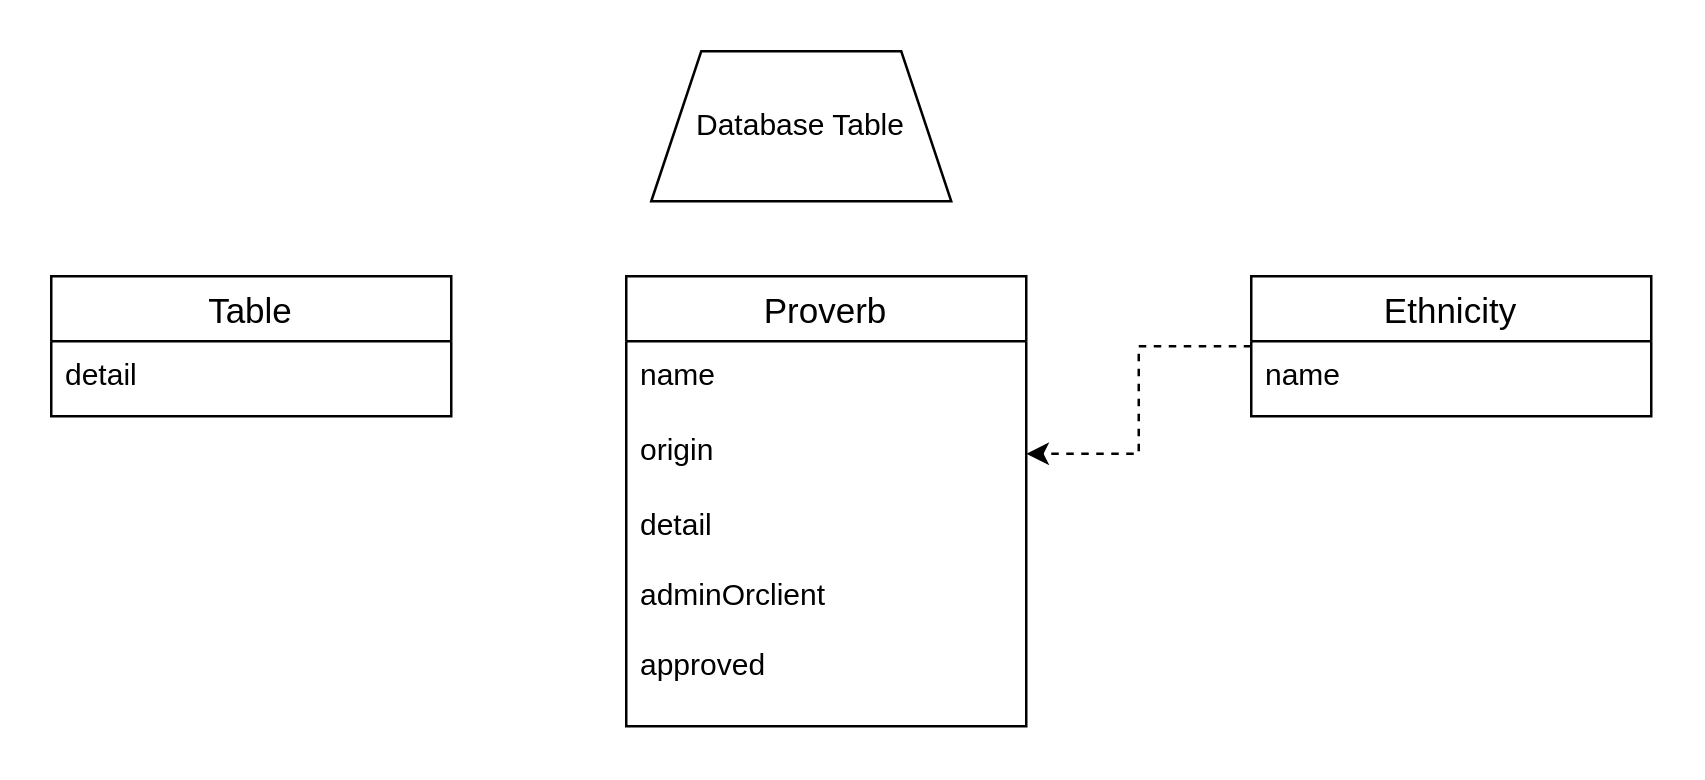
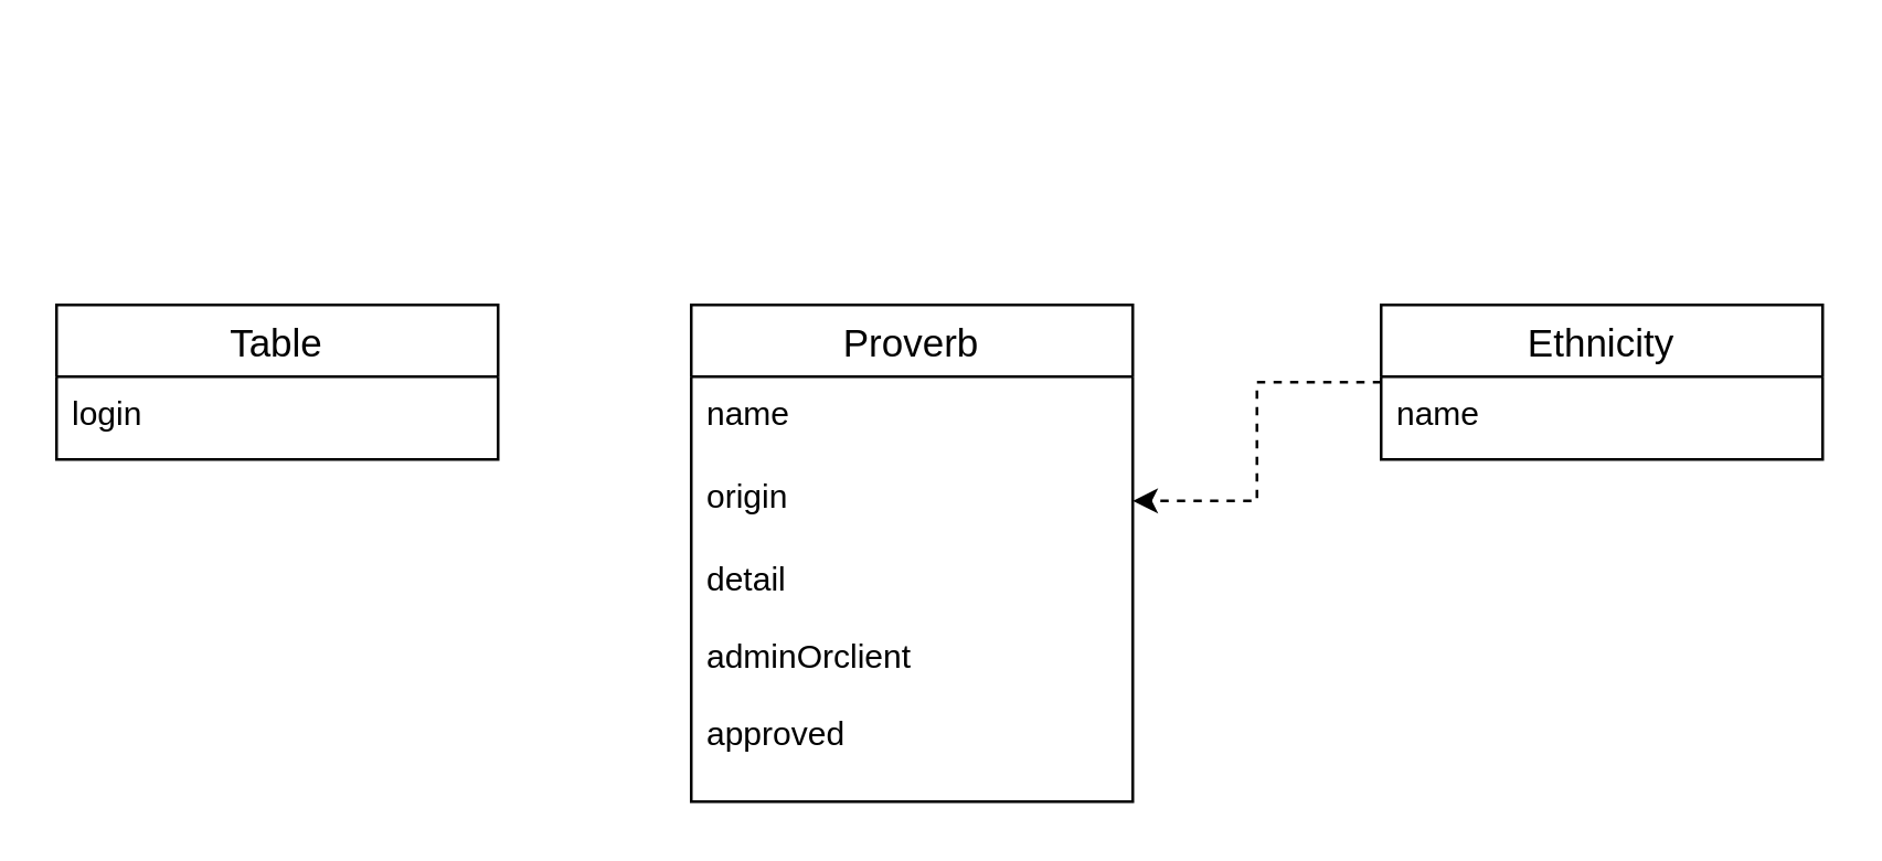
- <mxCell id="11" value="Database Table" style="shape=trapezoid;perimeter=trapezoidPerimeter;whiteSpace=wrap;html=1;fixedSize=1;" vertex="1" parent="1"><mxGeometry x="260" y="20" width="120" height="60" as="geometry" /></mxCell>
- <mxCell id="10" value="detail" style="text;strokeColor=none;fillColor=none;spacingLeft=4;spacingRight=4;overflow=hidden;rotatable=0;points=[[0,0.5],[1,0.5]];portConstraint=eastwest;fontSize=12;" vertex="1" parent="9"><mxGeometry y="26" width="160" height="30" as="geometry" /></mxCell>
+ <mxCell id="10" value="login" style="text;strokeColor=none;fillColor=none;spacingLeft=4;spacingRight=4;overflow=hidden;rotatable=0;points=[[0,0.5],[1,0.5]];portConstraint=eastwest;fontSize=12;" vertex="1" parent="9"><mxGeometry y="26" width="160" height="30" as="geometry" /></mxCell>
